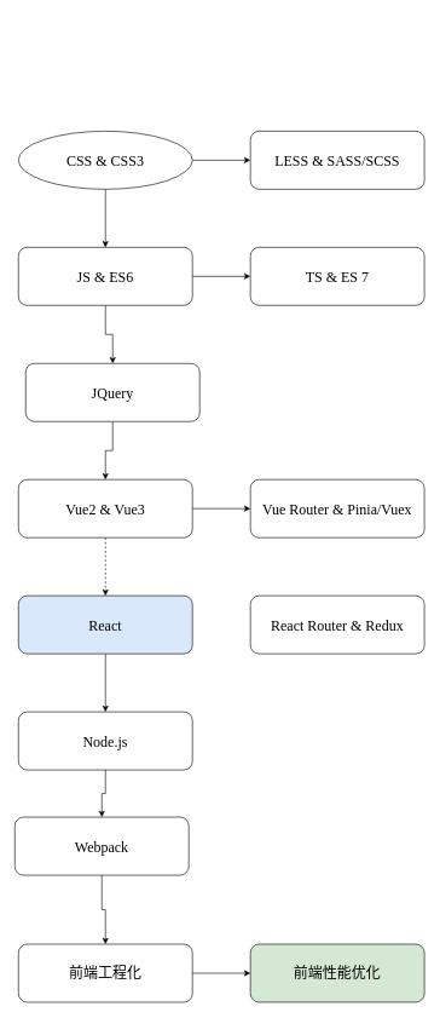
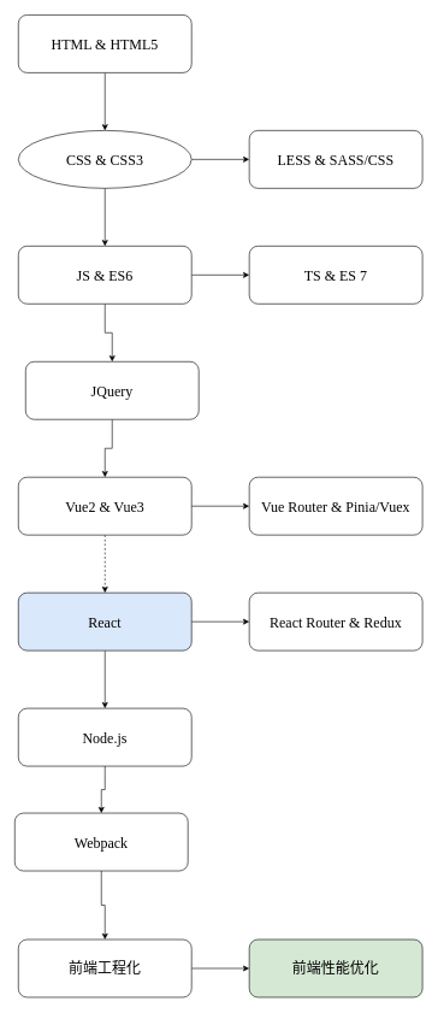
+ <mxCell id="3" value="HTML &amp;amp; HTML5" style="rounded=1;whiteSpace=wrap;html=1;fontFamily=方正聚珍新仿简体;fontSize=20;" vertex="1" parent="1"><mxGeometry x="25" y="20" width="240" height="80" as="geometry" /></mxCell>
+ <mxCell id="2" value="" style="edgeStyle=orthogonalEdgeStyle;rounded=0;orthogonalLoop=1;jettySize=auto;html=1;fontFamily=方正聚珍新仿简体;fontSize=20;fontColor=default;" edge="1" parent="1" source="3" target="6"><mxGeometry relative="1" as="geometry" /></mxCell>
- <mxCell id="7" value="LESS &amp;amp; SASS/SCSS" style="rounded=1;whiteSpace=wrap;html=1;fontFamily=方正聚珍新仿简体;fontSize=20;" vertex="1" parent="1"><mxGeometry x="345" y="180" width="240" height="80" as="geometry" /></mxCell>
+ <mxCell id="7" value="LESS &amp;amp; SASS/CSS" style="rounded=1;whiteSpace=wrap;html=1;fontFamily=方正聚珍新仿简体;fontSize=20;" vertex="1" parent="1"><mxGeometry x="345" y="180" width="240" height="80" as="geometry" /></mxCell>
+ <mxCell id="18" value="" style="edgeStyle=orthogonalEdgeStyle;rounded=0;orthogonalLoop=1;jettySize=auto;html=1;fontFamily=方正聚珍新仿简体;fontSize=20;fontColor=default;" edge="1" parent="1" source="20" target="21"><mxGeometry relative="1" as="geometry" /></mxCell>
